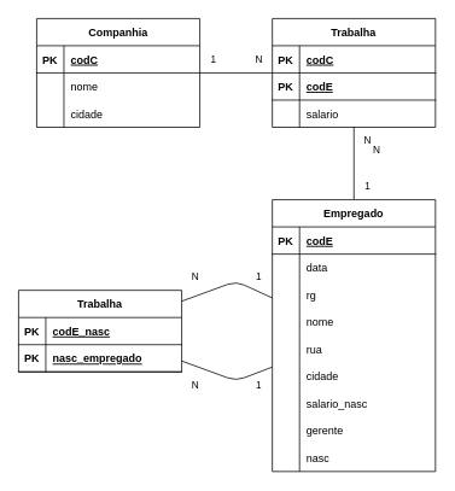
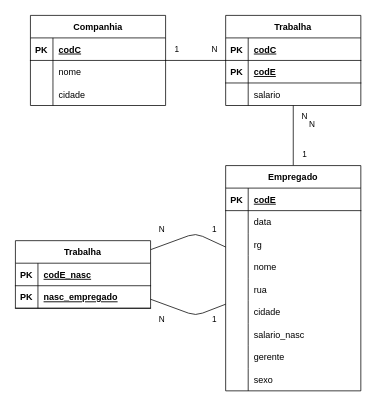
- <mxCell id="51" value="nasc" style="shape=partialRectangle;connectable=0;fillColor=none;top=0;left=0;bottom=0;right=0;align=left;spacingLeft=6;overflow=hidden;" parent="49" vertex="1"><mxGeometry x="30" width="150" height="30" as="geometry"><mxRectangle width="150" height="30" as="alternateBounds" /></mxGeometry></mxCell>
+ <mxCell id="51" value="sexo" style="shape=partialRectangle;connectable=0;fillColor=none;top=0;left=0;bottom=0;right=0;align=left;spacingLeft=6;overflow=hidden;" parent="49" vertex="1"><mxGeometry x="30" width="150" height="30" as="geometry"><mxRectangle width="150" height="30" as="alternateBounds" /></mxGeometry></mxCell>
